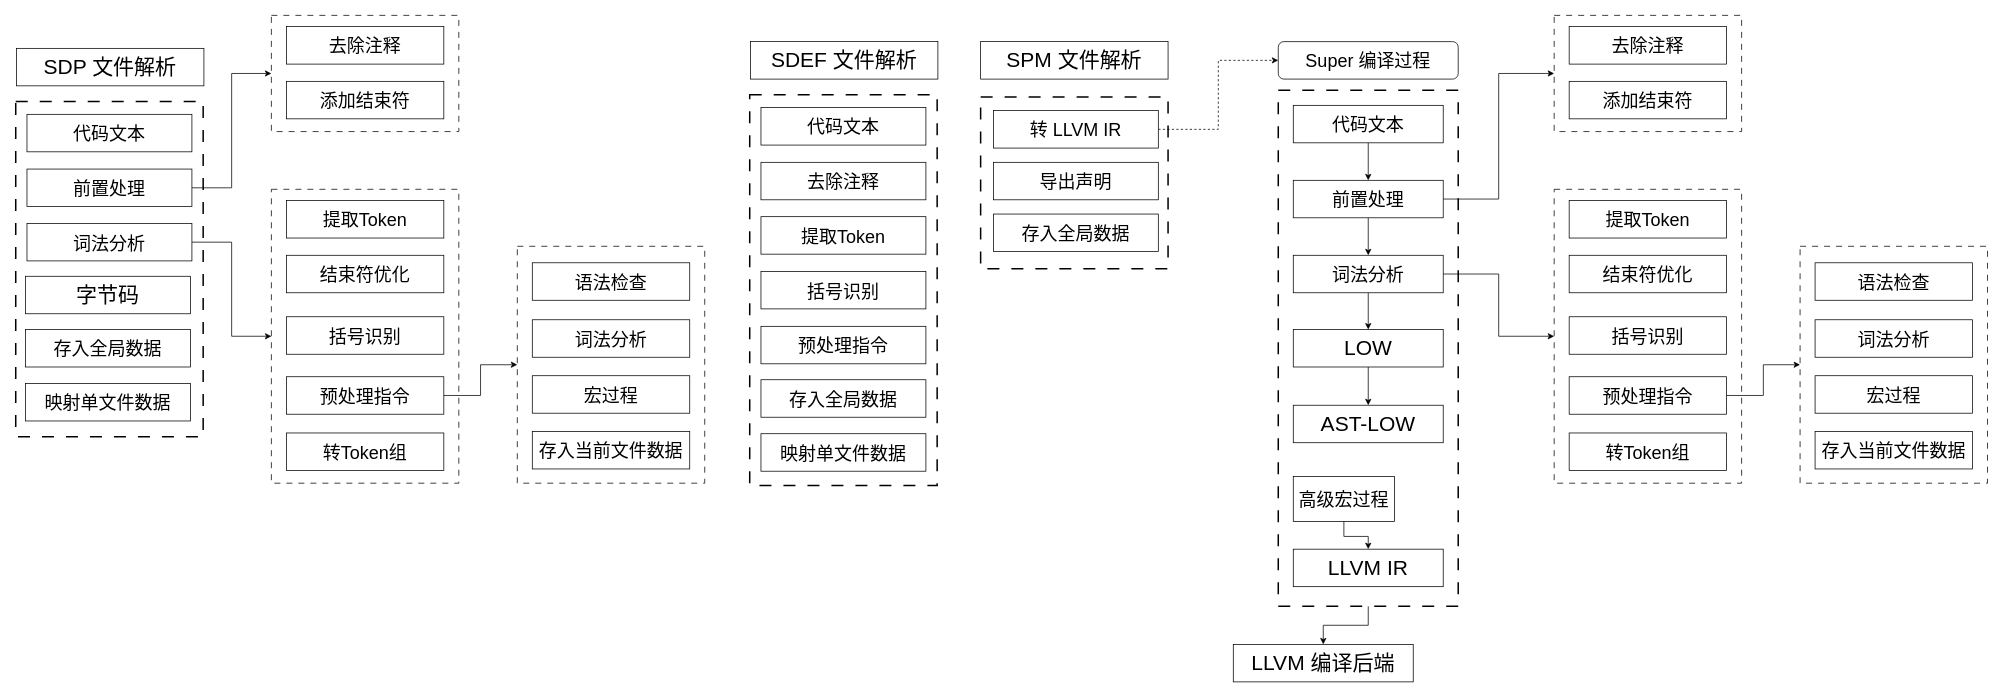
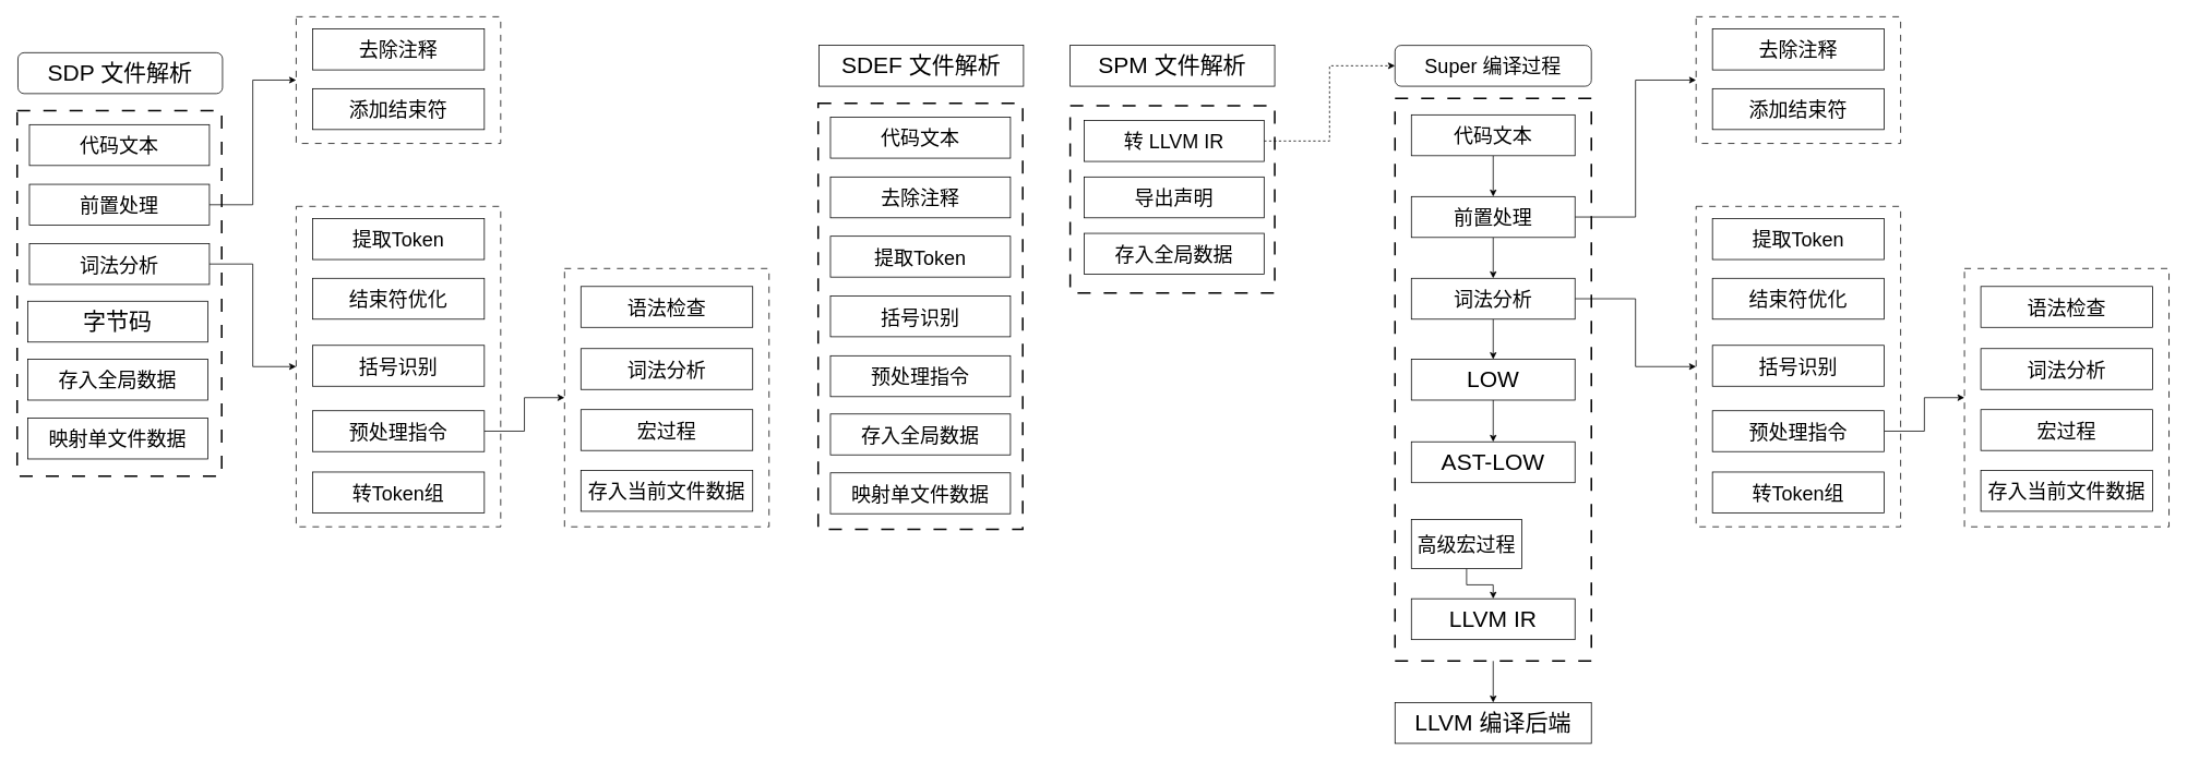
- <mxCell id="52" value="SDP 文件解析" style="html=1;whiteSpace=wrap;fontSize=28;" vertex="1" parent="1"><mxGeometry x="21" y="64" width="250" height="50" as="geometry" /></mxCell>
+ <mxCell id="52" value="SDP 文件解析" style="html=1;whiteSpace=wrap;fontSize=28;rounded=1;" vertex="1" parent="1"><mxGeometry x="21" y="64" width="250" height="50" as="geometry" /></mxCell>
- <mxCell id="17" value="LLVM 编译后端" style="html=1;whiteSpace=wrap;fontSize=28;" parent="1" vertex="1"><mxGeometry x="1644" y="859" width="240" height="50" as="geometry" /></mxCell>
+ <mxCell id="17" value="LLVM 编译后端" style="html=1;whiteSpace=wrap;fontSize=28;" parent="1" vertex="1"><mxGeometry x="1704" y="859" width="240" height="50" as="geometry" /></mxCell>
